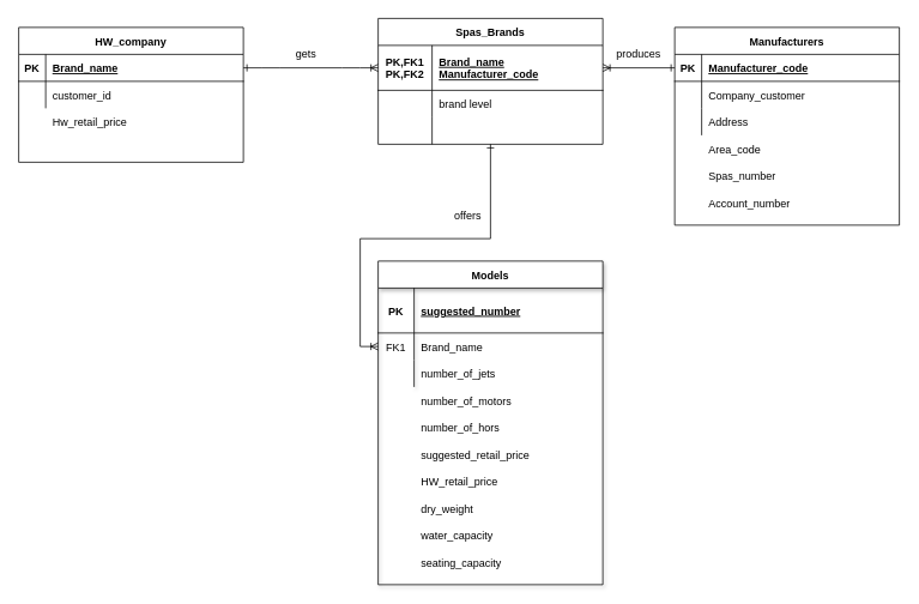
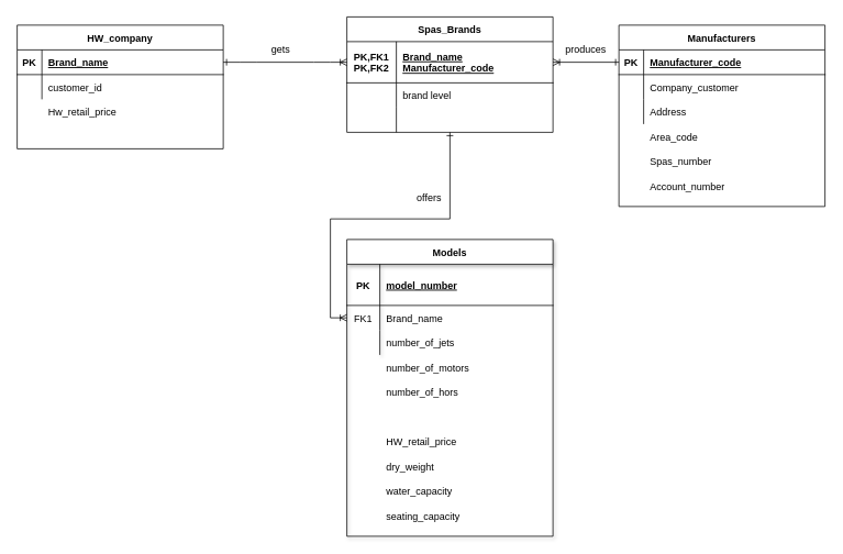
- <mxCell id="16" value="suggested_number" style="shape=partialRectangle;overflow=hidden;connectable=0;fillColor=none;top=0;left=0;bottom=0;right=0;align=left;spacingLeft=6;fontStyle=5;" vertex="1" parent="14"><mxGeometry x="40" width="210" height="50" as="geometry" /></mxCell>
+ <mxCell id="16" value="model_number" style="shape=partialRectangle;overflow=hidden;connectable=0;fillColor=none;top=0;left=0;bottom=0;right=0;align=left;spacingLeft=6;fontStyle=5;" vertex="1" parent="14"><mxGeometry x="40" width="210" height="50" as="geometry" /></mxCell>
- <mxCell id="25" value="suggested_retail_price" style="shape=partialRectangle;overflow=hidden;connectable=0;fillColor=none;top=0;left=0;bottom=0;right=0;align=left;spacingLeft=6;" vertex="1" parent="12"><mxGeometry x="40" y="200" width="210" height="30" as="geometry" /></mxCell>
